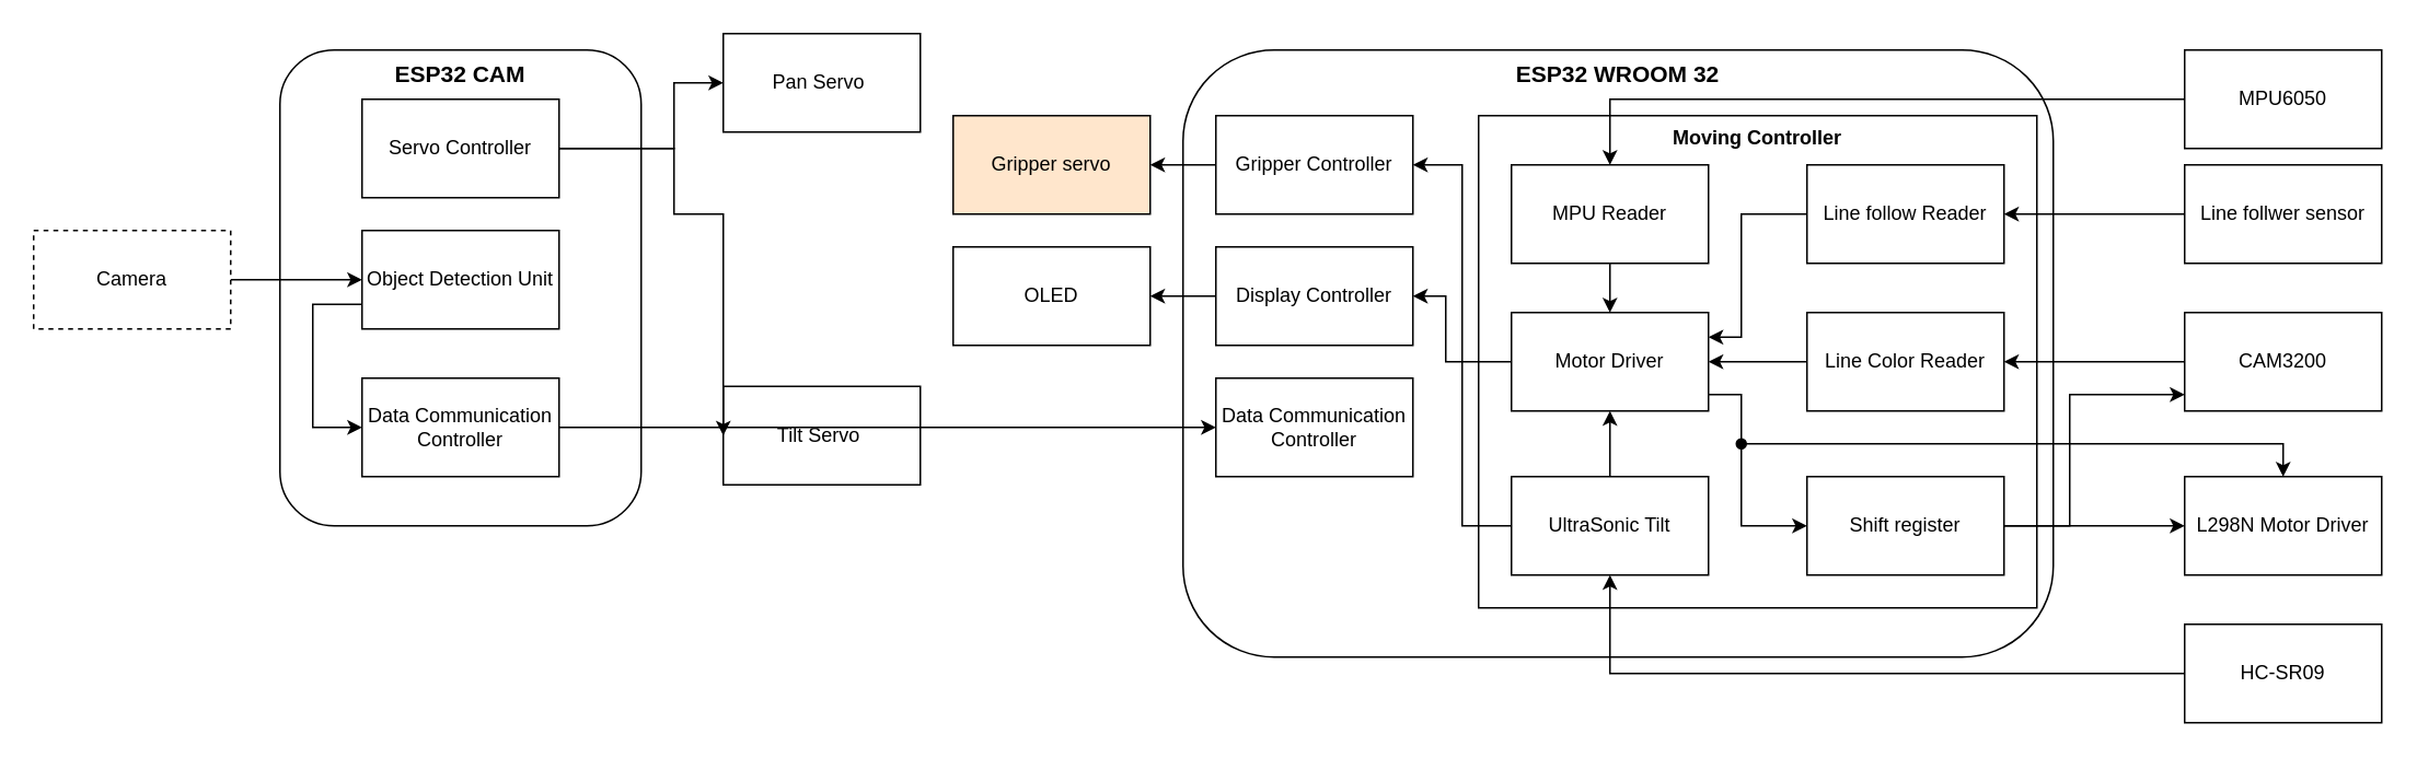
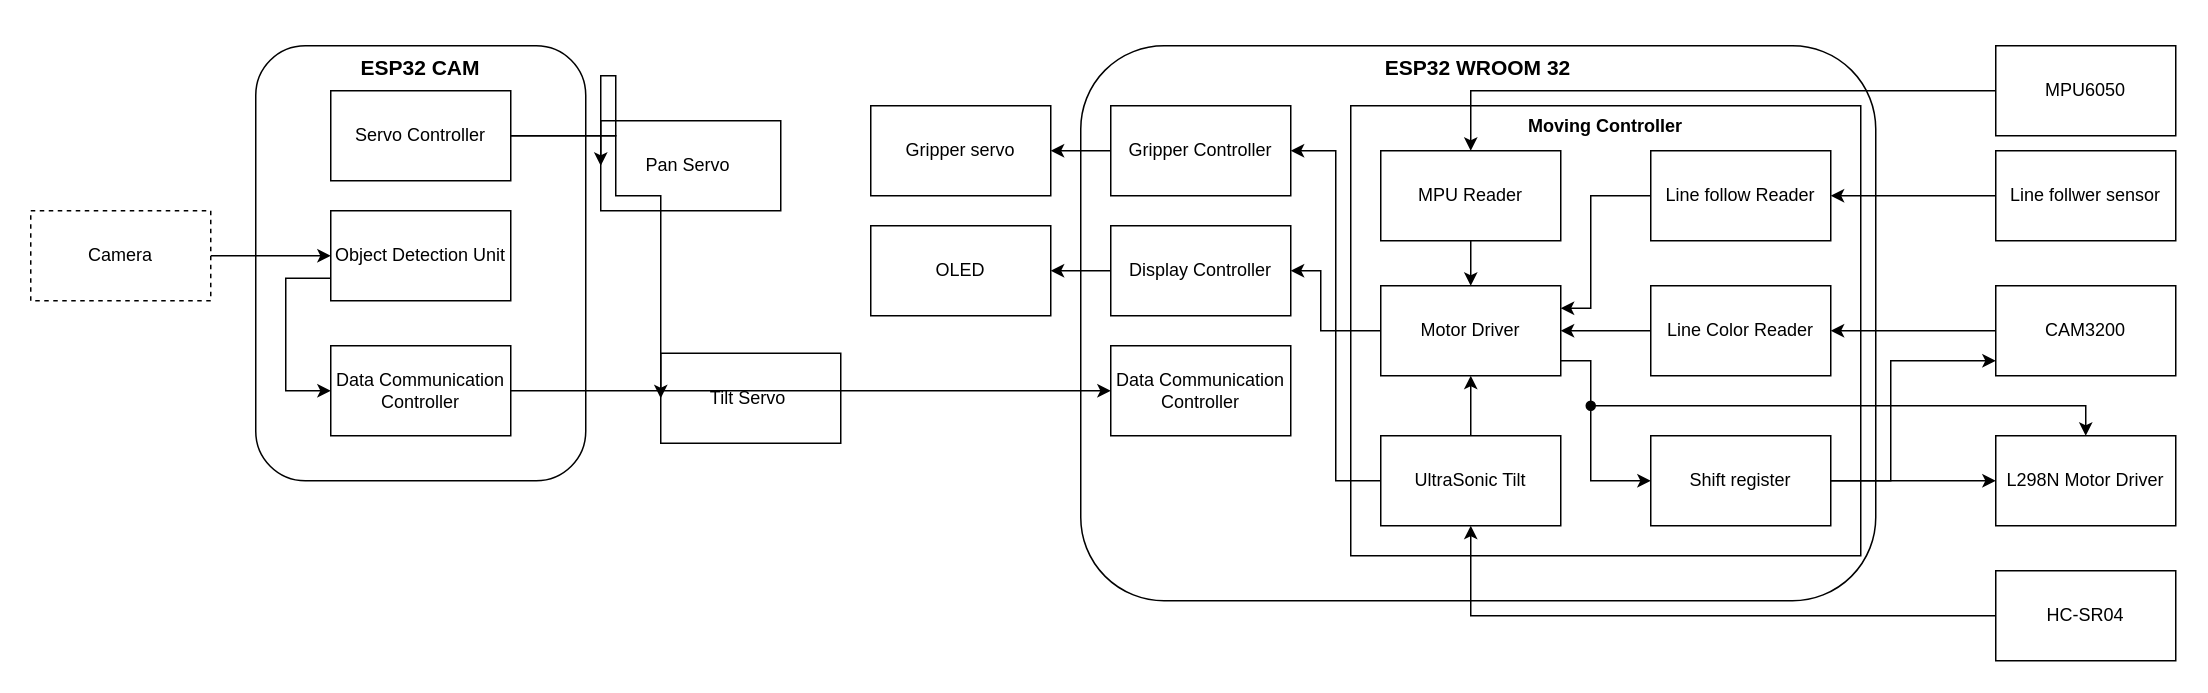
- <mxCell id="6" value="Pan Servo&amp;nbsp;" style="rounded=0;whiteSpace=wrap;html=1;" vertex="1" parent="1"><mxGeometry x="440" y="20" width="120" height="60" as="geometry" /></mxCell>
+ <mxCell id="6" value="Pan Servo&amp;nbsp;" style="rounded=0;whiteSpace=wrap;html=1;" vertex="1" parent="1"><mxGeometry x="400" y="80" width="120" height="60" as="geometry" /></mxCell>
- <mxCell id="19" value="Gripper servo" style="rounded=0;whiteSpace=wrap;html=1;fillColor=#ffe6cc;" vertex="1" parent="1"><mxGeometry x="580" y="70" width="120" height="60" as="geometry" /></mxCell>
+ <mxCell id="19" value="Gripper servo" style="rounded=0;whiteSpace=wrap;html=1;" vertex="1" parent="1"><mxGeometry x="580" y="70" width="120" height="60" as="geometry" /></mxCell>
- <mxCell id="46" value="HC-SR09" style="rounded=0;whiteSpace=wrap;html=1;" vertex="1" parent="1"><mxGeometry x="1330" y="380" width="120" height="60" as="geometry" /></mxCell>
+ <mxCell id="46" value="HC-SR04" style="rounded=0;whiteSpace=wrap;html=1;" vertex="1" parent="1"><mxGeometry x="1330" y="380" width="120" height="60" as="geometry" /></mxCell>
